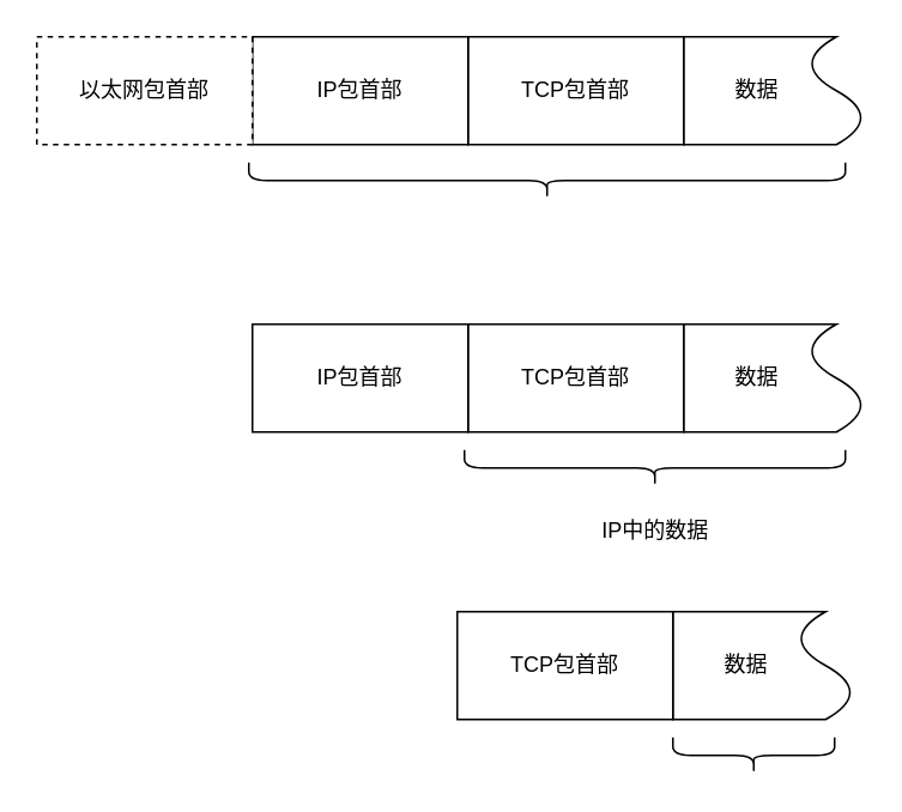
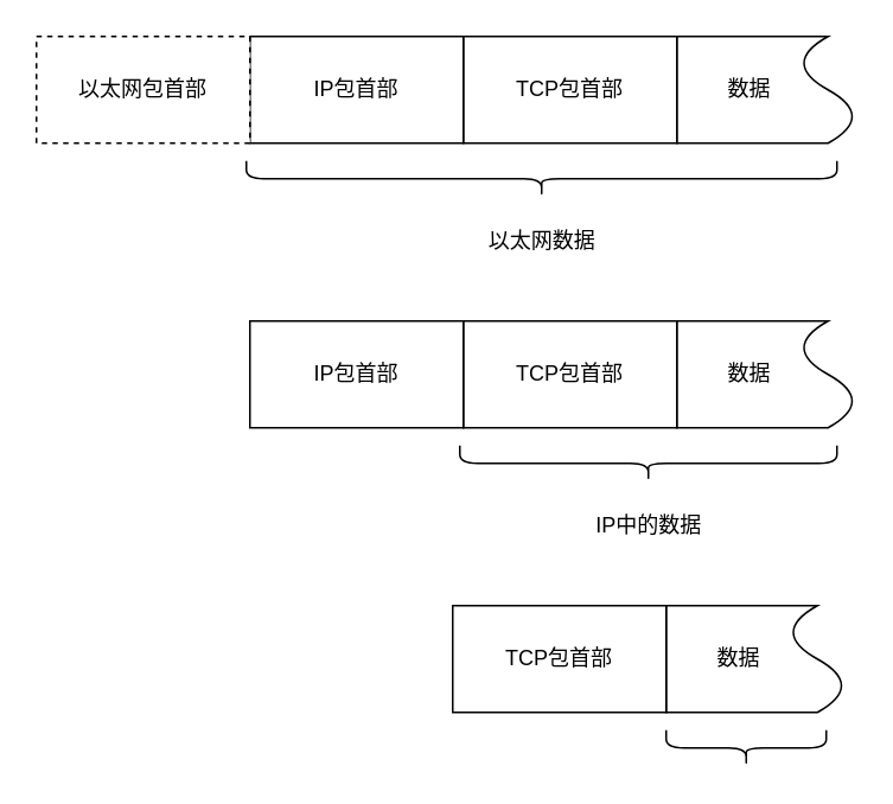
+ <mxCell id="13" value="以太网数据" style="text;html=1;align=center;verticalAlign=middle;resizable=0;points=[];autosize=1;" parent="1" vertex="1"><mxGeometry x="264" y="125" width="80" height="20" as="geometry" /></mxCell>
